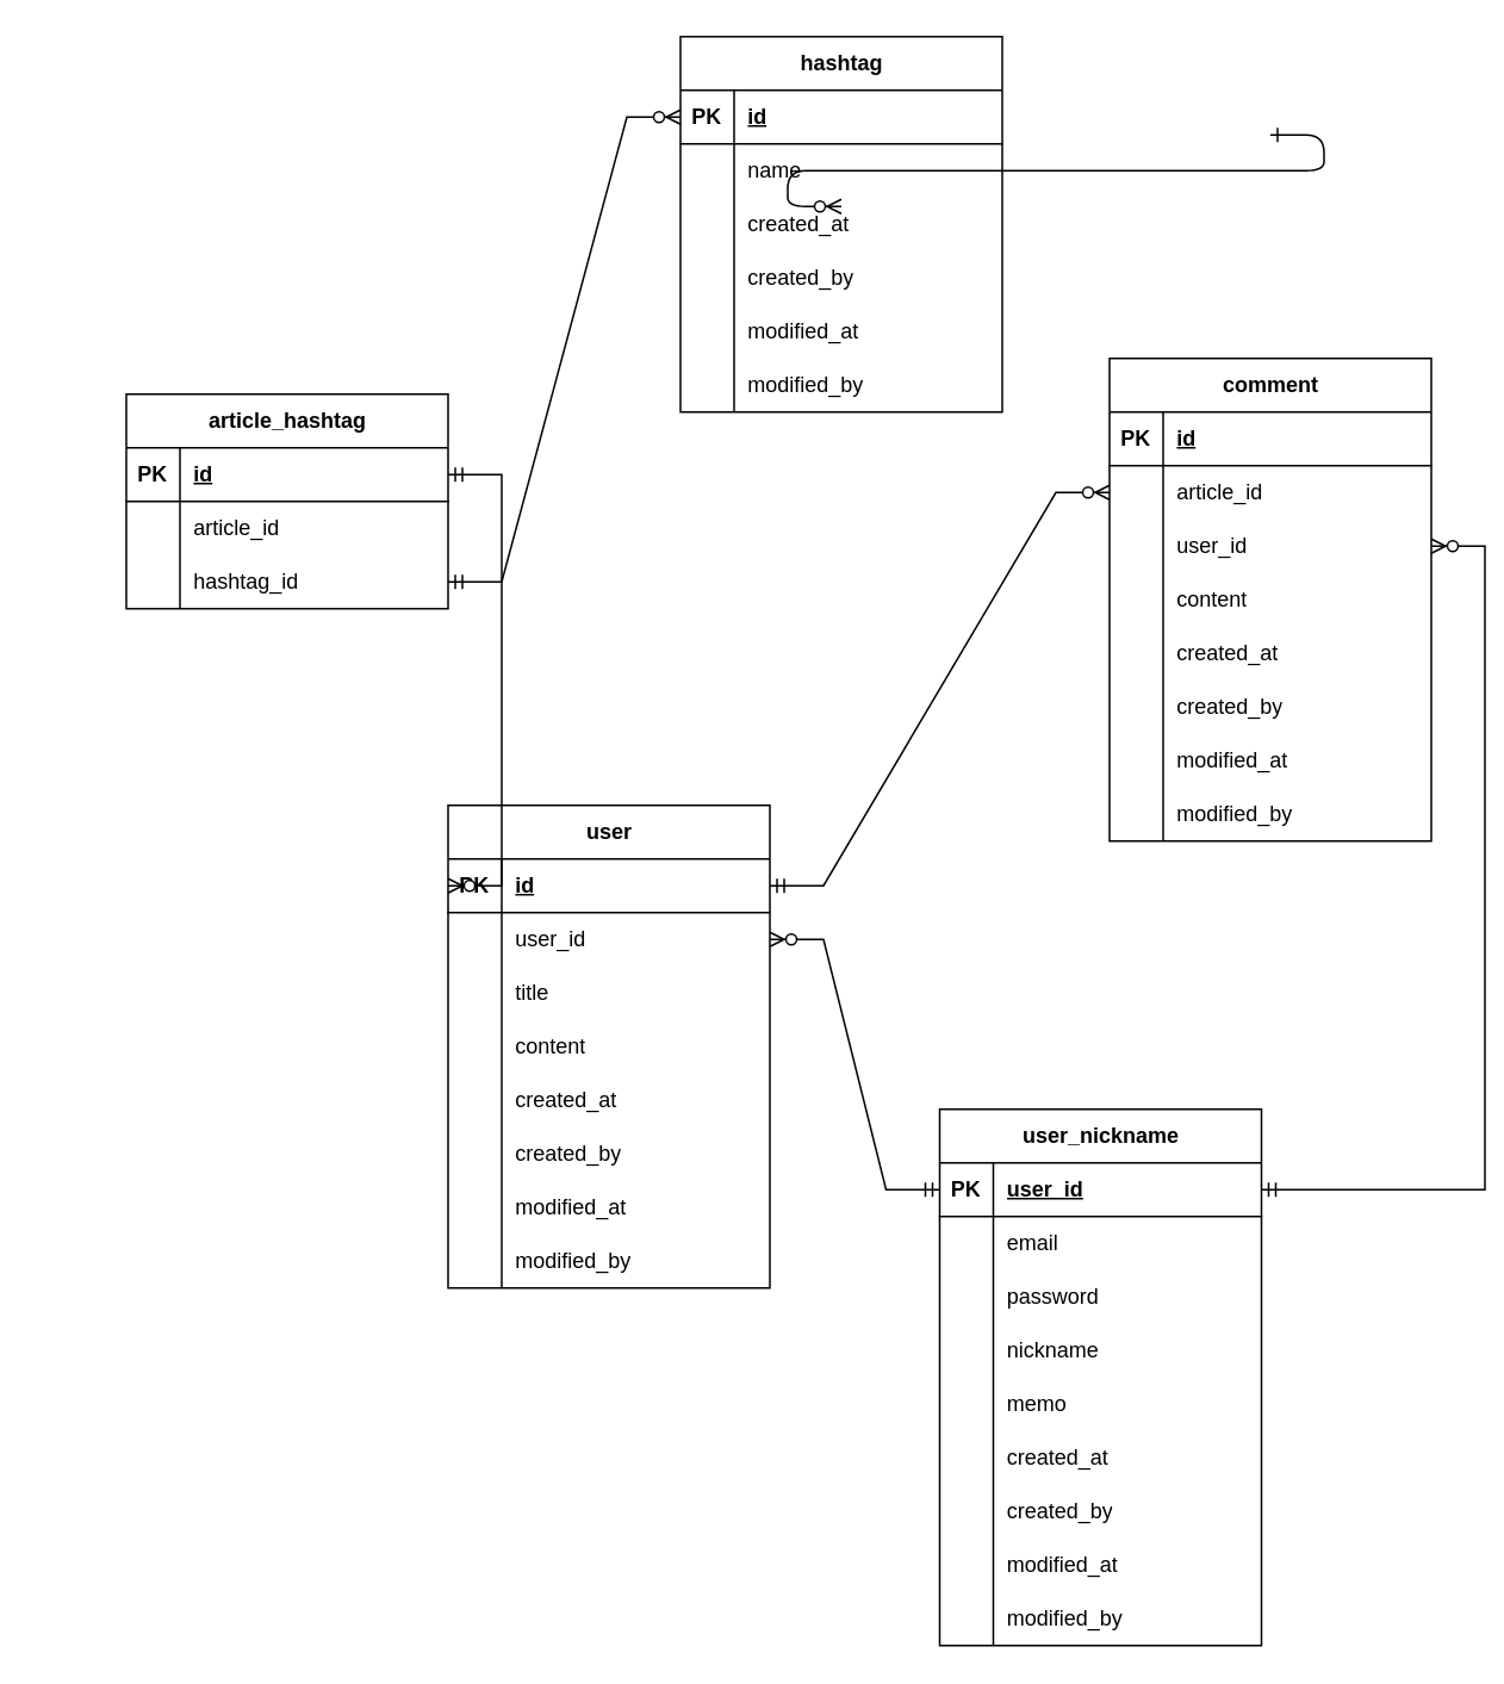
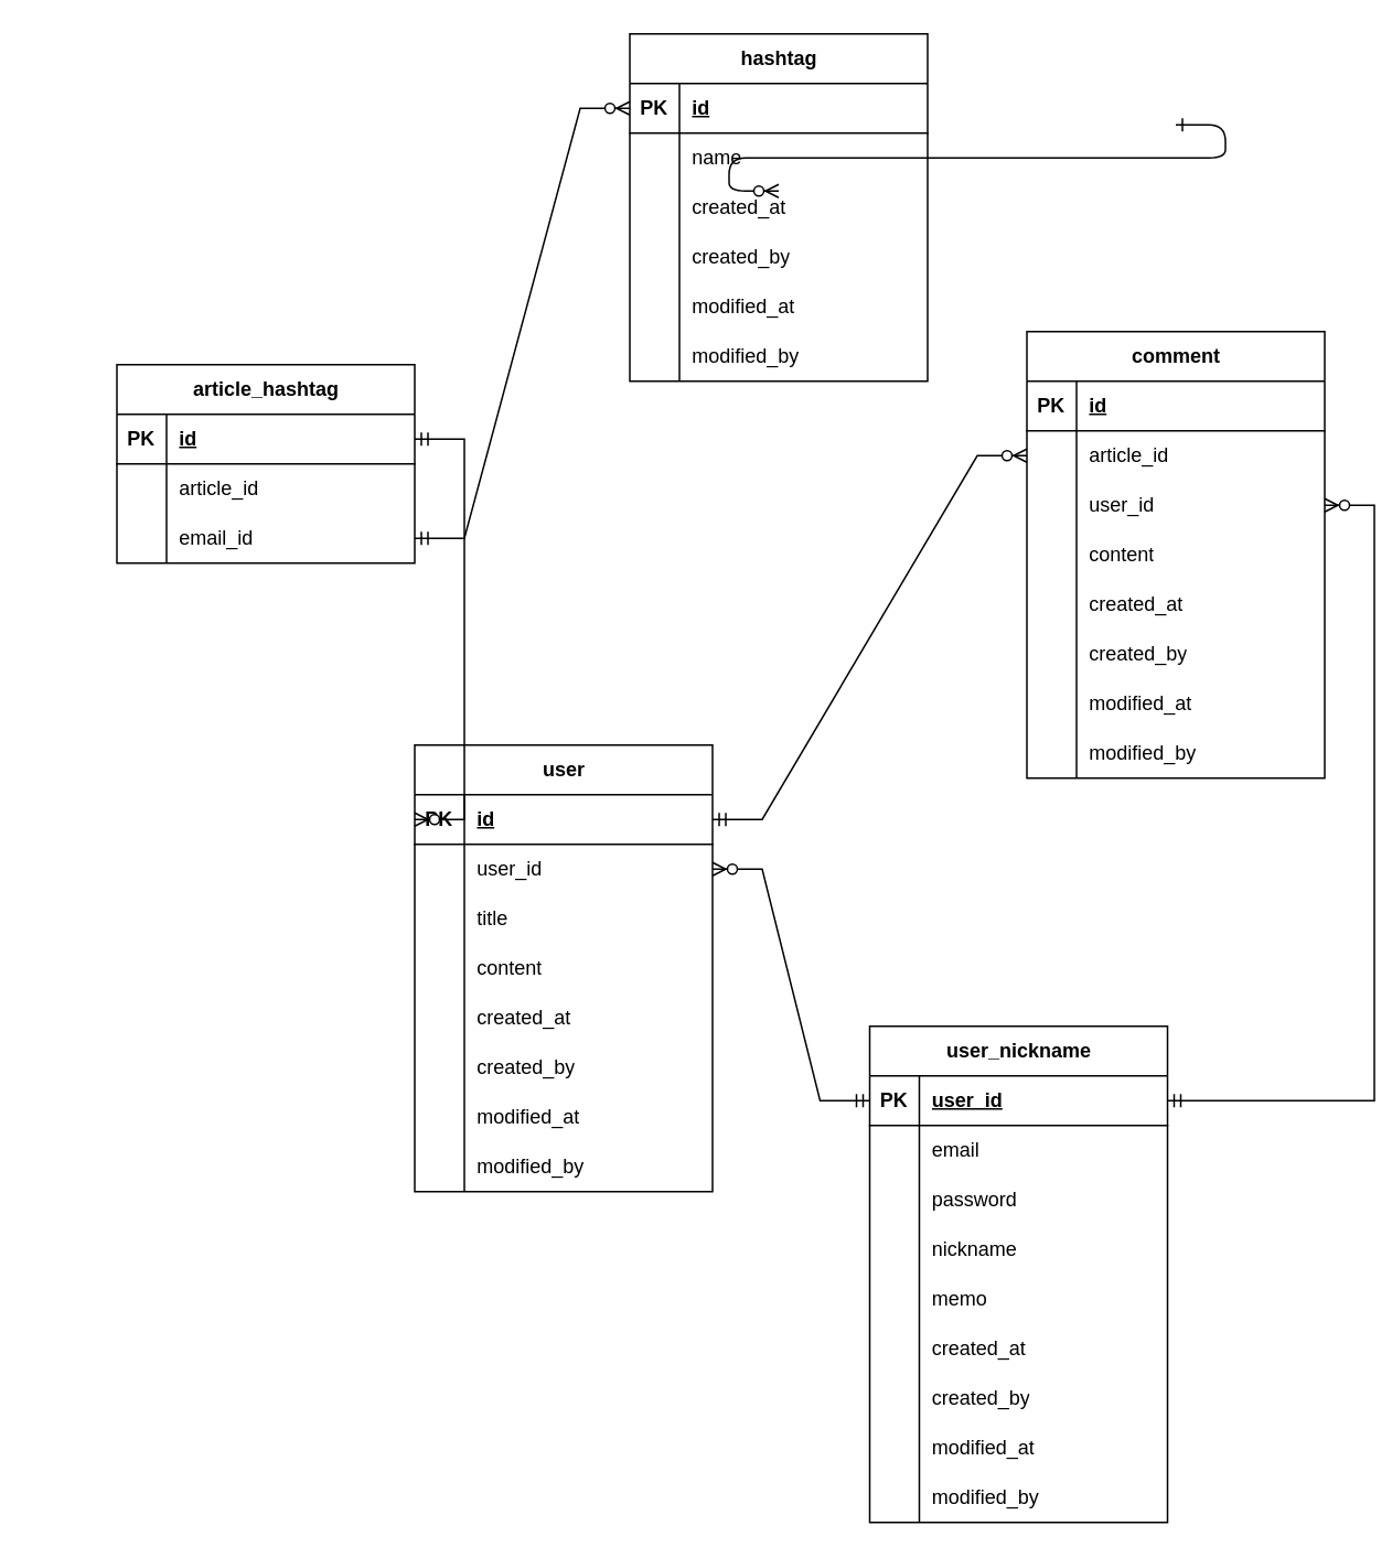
- <mxCell id="109" value="hashtag_id" style="shape=partialRectangle;connectable=0;fillColor=none;top=0;left=0;bottom=0;right=0;align=left;spacingLeft=6;overflow=hidden;whiteSpace=wrap;html=1;" vertex="1" parent="107"><mxGeometry x="30" width="150" height="30" as="geometry"><mxRectangle width="150" height="30" as="alternateBounds" /></mxGeometry></mxCell>
+ <mxCell id="109" value="email_id" style="shape=partialRectangle;connectable=0;fillColor=none;top=0;left=0;bottom=0;right=0;align=left;spacingLeft=6;overflow=hidden;whiteSpace=wrap;html=1;" vertex="1" parent="107"><mxGeometry x="30" width="150" height="30" as="geometry"><mxRectangle width="150" height="30" as="alternateBounds" /></mxGeometry></mxCell>
